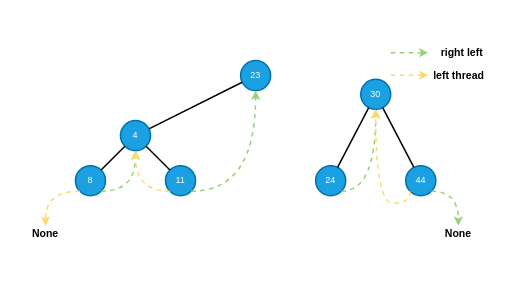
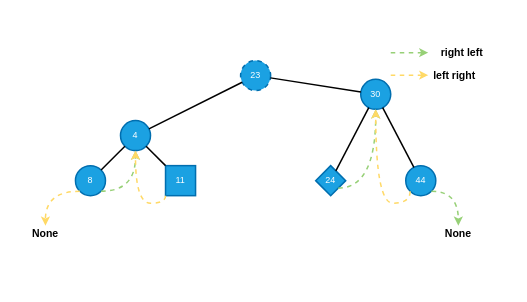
- <mxCell id="3" value="23" style="ellipse;whiteSpace=wrap;html=1;aspect=fixed;strokeColor=#006EAF;strokeWidth=2;fillColor=#1ba1e2;fontColor=#ffffff;" parent="1" vertex="1"><mxGeometry x="320" y="80" width="40" height="40" as="geometry" /></mxCell>
+ <mxCell id="3" value="23" style="ellipse;whiteSpace=wrap;html=1;aspect=fixed;strokeColor=#006EAF;strokeWidth=2;fillColor=#1ba1e2;fontColor=#ffffff;dashed=1;" parent="1" vertex="1"><mxGeometry x="320" y="80" width="40" height="40" as="geometry" /></mxCell>
- <mxCell id="24" value="&lt;font color=&quot;#000000&quot; style=&quot;font-size: 14px&quot;&gt;&lt;b&gt;left thread&lt;/b&gt;&lt;/font&gt;" style="text;html=1;strokeColor=none;fillColor=none;align=left;verticalAlign=middle;whiteSpace=wrap;rounded=0;" parent="1" vertex="1"><mxGeometry x="575" y="90" width="90" height="20" as="geometry" /></mxCell>
+ <mxCell id="24" value="&lt;font color=&quot;#000000&quot; style=&quot;font-size: 14px&quot;&gt;&lt;b&gt;left right&lt;/b&gt;&lt;/font&gt;" style="text;html=1;strokeColor=none;fillColor=none;align=left;verticalAlign=middle;whiteSpace=wrap;rounded=0;" parent="1" vertex="1"><mxGeometry x="575" y="90" width="90" height="20" as="geometry" /></mxCell>
+ <mxCell id="11" value="" style="endArrow=none;html=1;strokeColor=#000000;strokeWidth=2;" parent="1" source="5" target="3" edge="1"><mxGeometry width="50" height="50" relative="1" as="geometry"><mxPoint x="244.142" y="175.858" as="sourcePoint" /><mxPoint x="335.858" y="124.142" as="targetPoint" /></mxGeometry></mxCell>
- <mxCell id="17" value="" style="endArrow=classic;html=1;curved=1;strokeColor=#97D077;strokeWidth=2;dashed=1;exitX=1;exitY=1;exitDx=0;exitDy=0;entryX=0.5;entryY=1;entryDx=0;entryDy=0;edgeStyle=orthogonalEdgeStyle;" parent="1" source="7" target="3" edge="1"><mxGeometry width="50" height="50" relative="1" as="geometry"><mxPoint x="344.142" y="314.142" as="sourcePoint" /><mxPoint x="240" y="220" as="targetPoint" /><Array as="points"><mxPoint x="340" y="254" /></Array></mxGeometry></mxCell>
- <mxCell id="7" value="11" style="ellipse;whiteSpace=wrap;html=1;aspect=fixed;strokeColor=#006EAF;strokeWidth=2;fillColor=#1ba1e2;fontColor=#ffffff;" parent="1" vertex="1"><mxGeometry x="220" y="220" width="40" height="40" as="geometry" /></mxCell>
+ <mxCell id="7" value="11" style="whiteSpace=wrap;html=1;aspect=fixed;strokeColor=#006EAF;strokeWidth=2;fillColor=#1ba1e2;fontColor=#ffffff;rounded=0;" parent="1" vertex="1"><mxGeometry x="220" y="220" width="40" height="40" as="geometry" /></mxCell>
- <mxCell id="8" value="24" style="ellipse;whiteSpace=wrap;html=1;aspect=fixed;strokeColor=#006EAF;strokeWidth=2;fillColor=#1ba1e2;fontColor=#ffffff;" parent="1" vertex="1"><mxGeometry x="420" y="220" width="40" height="40" as="geometry" /></mxCell>
+ <mxCell id="8" value="24" style="rhombus;whiteSpace=wrap;html=1;aspect=fixed;strokeColor=#006EAF;strokeWidth=2;fillColor=#1ba1e2;fontColor=#ffffff;" parent="1" vertex="1"><mxGeometry x="420" y="220" width="40" height="40" as="geometry" /></mxCell>
